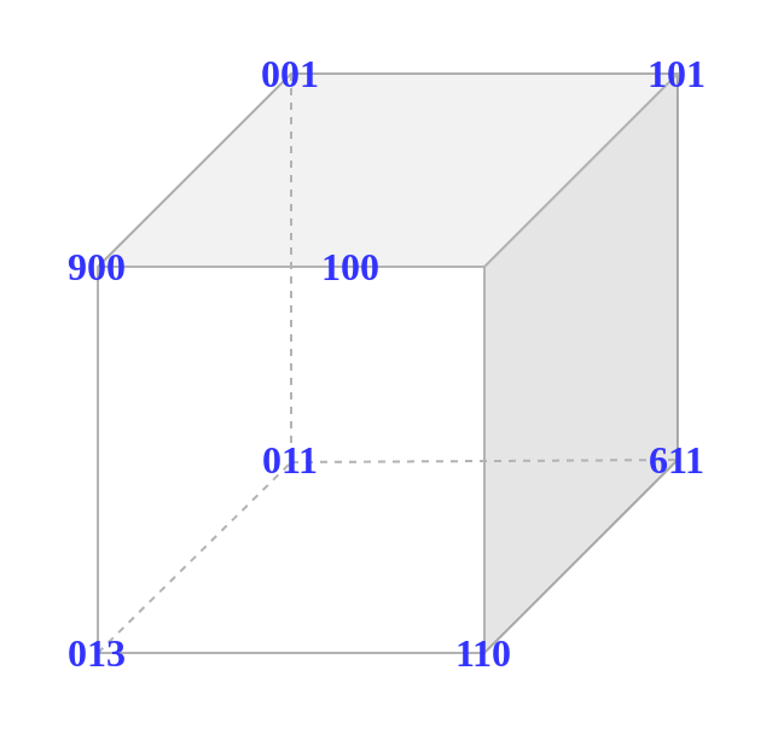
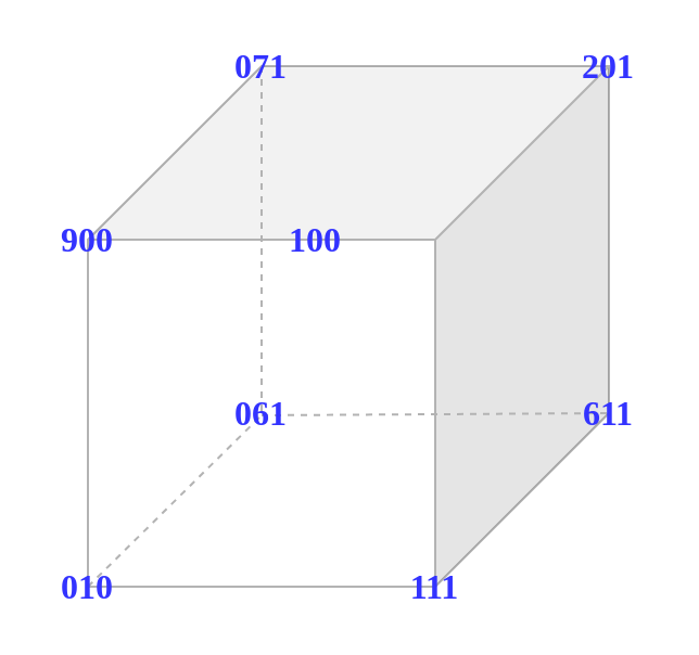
- <mxCell id="9" value="001" style="text;html=1;strokeColor=none;fillColor=none;align=center;verticalAlign=middle;whiteSpace=wrap;rounded=0;fontStyle=1;fontFamily=Verdana;fontSize=16;fontColor=#3333FF;" vertex="1" parent="1"><mxGeometry x="100" y="20" width="40" height="20" as="geometry" /></mxCell>
+ <mxCell id="9" value="071" style="text;html=1;strokeColor=none;fillColor=none;align=center;verticalAlign=middle;whiteSpace=wrap;rounded=0;fontStyle=1;fontFamily=Verdana;fontSize=16;fontColor=#3333FF;" vertex="1" parent="1"><mxGeometry x="100" y="20" width="40" height="20" as="geometry" /></mxCell>
- <mxCell id="8" value="101" style="text;html=1;strokeColor=none;fillColor=none;align=center;verticalAlign=middle;whiteSpace=wrap;rounded=0;fontStyle=1;fontFamily=Verdana;fontSize=16;fontColor=#3333FF;" vertex="1" parent="1"><mxGeometry x="260" y="20" width="40" height="20" as="geometry" /></mxCell>
+ <mxCell id="8" value="201" style="text;html=1;strokeColor=none;fillColor=none;align=center;verticalAlign=middle;whiteSpace=wrap;rounded=0;fontStyle=1;fontFamily=Verdana;fontSize=16;fontColor=#3333FF;" vertex="1" parent="1"><mxGeometry x="260" y="20" width="40" height="20" as="geometry" /></mxCell>
- <mxCell id="13" value="011" style="text;html=1;strokeColor=none;fillColor=none;align=center;verticalAlign=middle;whiteSpace=wrap;rounded=0;fontStyle=1;fontFamily=Verdana;fontSize=16;fontColor=#3333FF;" vertex="1" parent="1"><mxGeometry x="100" y="180" width="40" height="20" as="geometry" /></mxCell>
+ <mxCell id="13" value="061" style="text;html=1;strokeColor=none;fillColor=none;align=center;verticalAlign=middle;whiteSpace=wrap;rounded=0;fontStyle=1;fontFamily=Verdana;fontSize=16;fontColor=#3333FF;" vertex="1" parent="1"><mxGeometry x="100" y="180" width="40" height="20" as="geometry" /></mxCell>
- <mxCell id="10" value="013" style="text;html=1;strokeColor=none;fillColor=none;align=center;verticalAlign=middle;whiteSpace=wrap;rounded=0;fontStyle=1;fontFamily=Verdana;fontSize=16;fontColor=#3333FF;" vertex="1" parent="1"><mxGeometry x="20" y="260" width="40" height="20" as="geometry" /></mxCell>
+ <mxCell id="10" value="010" style="text;html=1;strokeColor=none;fillColor=none;align=center;verticalAlign=middle;whiteSpace=wrap;rounded=0;fontStyle=1;fontFamily=Verdana;fontSize=16;fontColor=#3333FF;" vertex="1" parent="1"><mxGeometry x="20" y="260" width="40" height="20" as="geometry" /></mxCell>
- <mxCell id="11" value="110" style="text;html=1;strokeColor=none;fillColor=none;align=center;verticalAlign=middle;whiteSpace=wrap;rounded=0;fontStyle=1;fontFamily=Verdana;fontSize=16;fontColor=#3333FF;" vertex="1" parent="1"><mxGeometry x="180" y="260" width="40" height="20" as="geometry" /></mxCell>
+ <mxCell id="11" value="111" style="text;html=1;strokeColor=none;fillColor=none;align=center;verticalAlign=middle;whiteSpace=wrap;rounded=0;fontStyle=1;fontFamily=Verdana;fontSize=16;fontColor=#3333FF;" vertex="1" parent="1"><mxGeometry x="180" y="260" width="40" height="20" as="geometry" /></mxCell>
